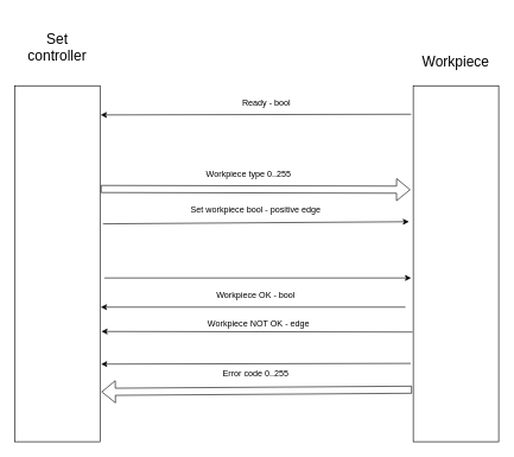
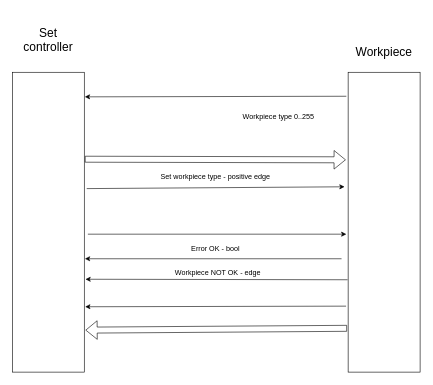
- <mxCell id="19" value="Ready - bool" style="text;html=1;strokeColor=none;fillColor=none;align=center;verticalAlign=middle;whiteSpace=wrap;rounded=0;" vertex="1" parent="1"><mxGeometry x="314.04" y="130" width="120" height="30" as="geometry" /></mxCell>
- <mxCell id="7" value="Workpiece type 0..255" style="text;html=1;strokeColor=none;fillColor=none;align=center;verticalAlign=middle;whiteSpace=wrap;rounded=0;" vertex="1" parent="1"><mxGeometry x="279.04" y="230" width="140" height="30" as="geometry" /></mxCell>
+ <mxCell id="7" value="Workpiece type 0..255" style="text;html=1;strokeColor=none;fillColor=none;align=center;verticalAlign=middle;whiteSpace=wrap;rounded=0;" vertex="1" parent="1"><mxGeometry x="394.04" y="180" width="140" height="30" as="geometry" /></mxCell>
- <mxCell id="9" value="Set workpiece bool - positive edge" style="text;html=1;strokeColor=none;fillColor=none;align=center;verticalAlign=middle;whiteSpace=wrap;rounded=0;" vertex="1" parent="1"><mxGeometry x="259.04" y="280" width="200" height="30" as="geometry" /></mxCell>
+ <mxCell id="9" value="Set workpiece type - positive edge" style="text;html=1;strokeColor=none;fillColor=none;align=center;verticalAlign=middle;whiteSpace=wrap;rounded=0;" vertex="1" parent="1"><mxGeometry x="259.04" y="280" width="200" height="30" as="geometry" /></mxCell>
- <mxCell id="12" value="Workpiece OK - bool" style="text;html=1;strokeColor=none;fillColor=none;align=center;verticalAlign=middle;whiteSpace=wrap;rounded=0;" vertex="1" parent="1"><mxGeometry x="284.04" y="400" width="150" height="30" as="geometry" /></mxCell>
+ <mxCell id="12" value="Error OK - bool" style="text;html=1;strokeColor=none;fillColor=none;align=center;verticalAlign=middle;whiteSpace=wrap;rounded=0;" vertex="1" parent="1"><mxGeometry x="284.04" y="400" width="150" height="30" as="geometry" /></mxCell>
- <mxCell id="16" value="Error code 0..255" style="text;html=1;strokeColor=none;fillColor=none;align=center;verticalAlign=middle;whiteSpace=wrap;rounded=0;" vertex="1" parent="1"><mxGeometry x="294.04" y="510" width="130" height="30" as="geometry" /></mxCell>
